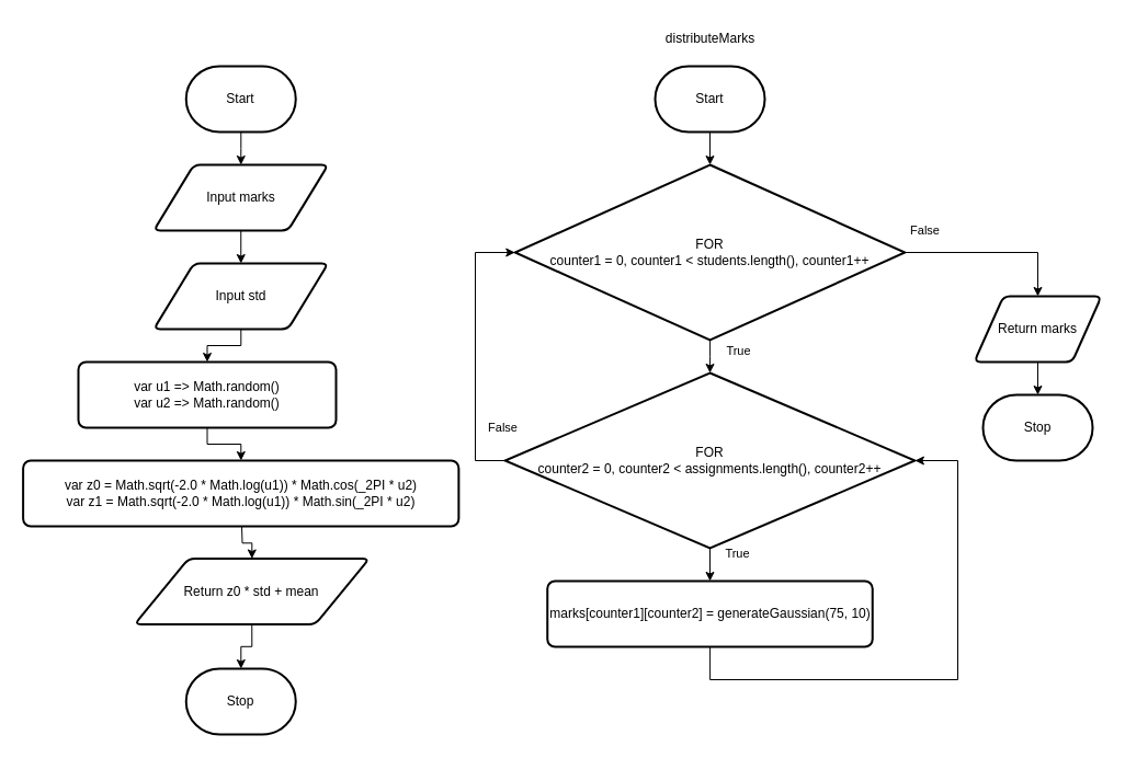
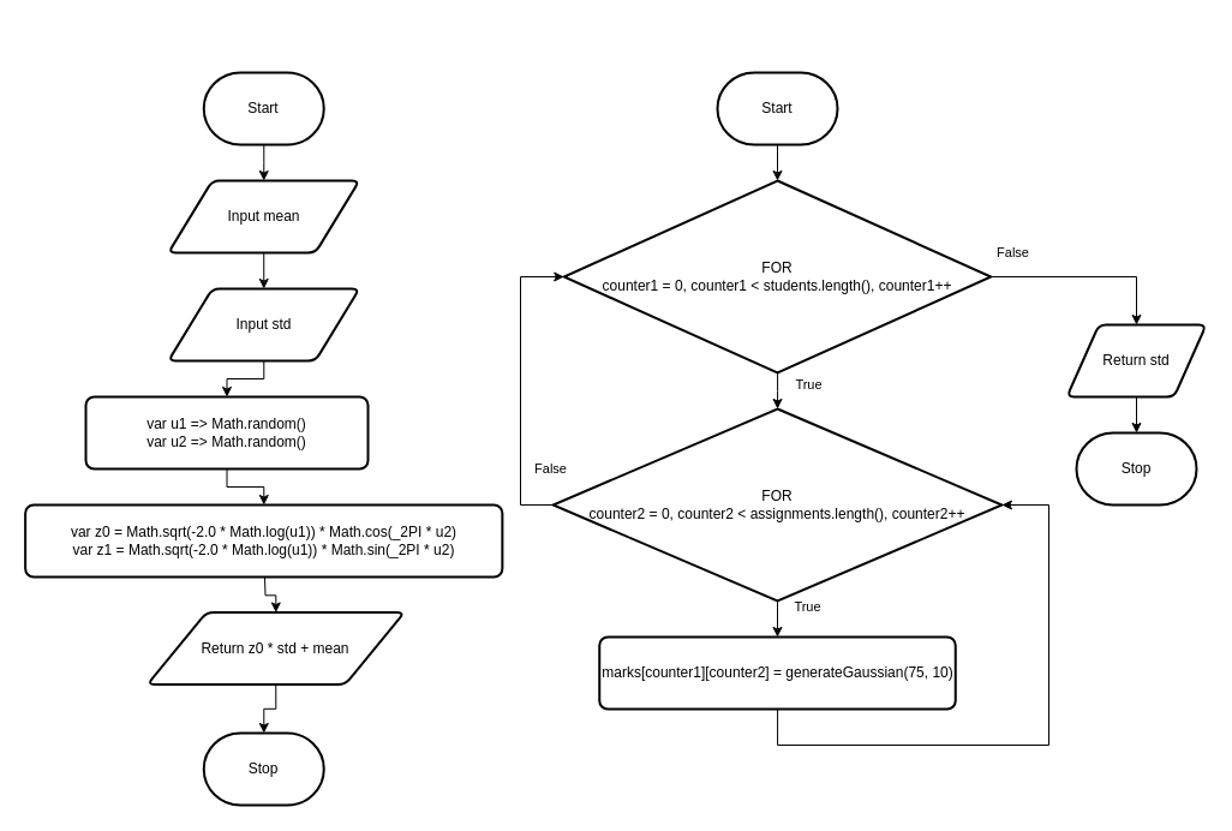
- <mxCell id="7" value="distributeMarks" style="text;html=1;align=center;verticalAlign=middle;resizable=0;points=[];autosize=1;strokeColor=none;fillColor=none;" parent="1" vertex="1"><mxGeometry x="597" y="20" width="100" height="30" as="geometry" /></mxCell>
- <mxCell id="17" value="Input marks" style="shape=parallelogram;html=1;strokeWidth=2;perimeter=parallelogramPerimeter;whiteSpace=wrap;rounded=1;arcSize=12;size=0.23;" parent="1" vertex="1"><mxGeometry x="139.75" y="150" width="159" height="60" as="geometry" /></mxCell>
+ <mxCell id="17" value="Input mean" style="shape=parallelogram;html=1;strokeWidth=2;perimeter=parallelogramPerimeter;whiteSpace=wrap;rounded=1;arcSize=12;size=0.23;" parent="1" vertex="1"><mxGeometry x="139.75" y="150" width="159" height="60" as="geometry" /></mxCell>
- <mxCell id="6" value="Return marks" style="shape=parallelogram;html=1;strokeWidth=2;perimeter=parallelogramPerimeter;whiteSpace=wrap;rounded=1;arcSize=12;size=0.23;" parent="1" vertex="1"><mxGeometry x="888" y="270" width="116" height="60" as="geometry" /></mxCell>
+ <mxCell id="6" value="Return std" style="shape=parallelogram;html=1;strokeWidth=2;perimeter=parallelogramPerimeter;whiteSpace=wrap;rounded=1;arcSize=12;size=0.23;" parent="1" vertex="1"><mxGeometry x="888" y="270" width="116" height="60" as="geometry" /></mxCell>
